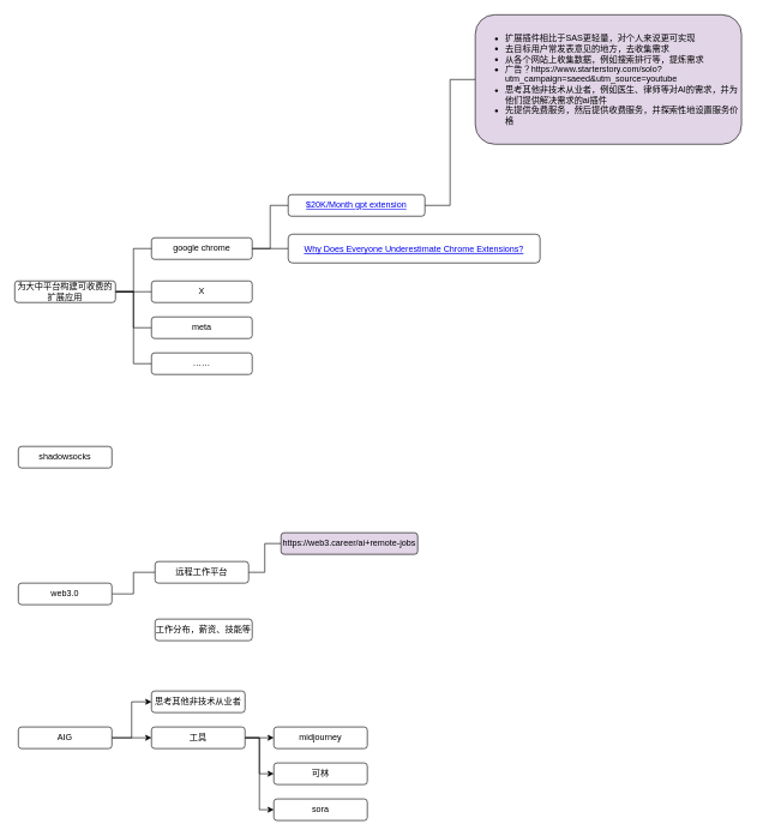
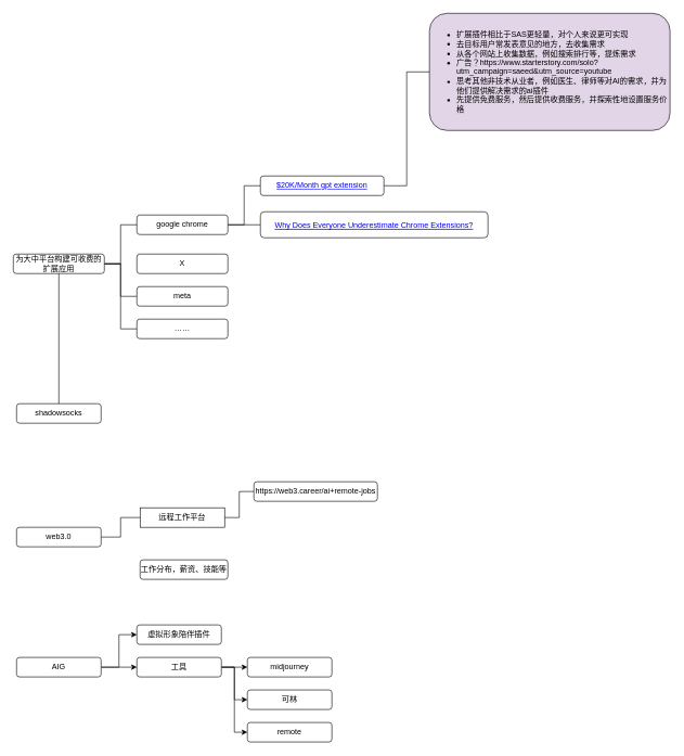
- <mxCell id="8" style="edgeStyle=orthogonalEdgeStyle;rounded=0;orthogonalLoop=1;jettySize=auto;html=1;entryX=0;entryY=0.5;entryDx=0;entryDy=0;endArrow=none;endFill=0;" parent="1" source="11" target="12" edge="1"><mxGeometry relative="1" as="geometry" /></mxCell>
+ <mxCell id="8" style="edgeStyle=orthogonalEdgeStyle;rounded=0;orthogonalLoop=1;jettySize=auto;html=1;endArrow=none;endFill=0;" parent="1" source="11" target="16" edge="1"><mxGeometry relative="1" as="geometry" /></mxCell>
- <mxCell id="21" value="https://web3.career/ai+remote-jobs" style="rounded=1;whiteSpace=wrap;html=1;fillColor=#e1d5e7;" parent="1" vertex="1"><mxGeometry x="390" y="740" width="190" height="30" as="geometry" /></mxCell>
+ <mxCell id="21" value="https://web3.career/ai+remote-jobs" style="rounded=1;whiteSpace=wrap;html=1;" parent="1" vertex="1"><mxGeometry x="390" y="740" width="190" height="30" as="geometry" /></mxCell>
- <mxCell id="20" value="远程工作平台" style="rounded=1;whiteSpace=wrap;html=1;" parent="1" vertex="1"><mxGeometry x="215" y="780" width="130" height="30" as="geometry" /></mxCell>
+ <mxCell id="20" value="远程工作平台" style="whiteSpace=wrap;html=1;rounded=0;" parent="1" vertex="1"><mxGeometry x="215" y="780" width="130" height="30" as="geometry" /></mxCell>
- <mxCell id="27" value="思考其他非技术从业者" style="rounded=1;whiteSpace=wrap;html=1;" vertex="1" parent="1"><mxGeometry x="210" y="960" width="130" height="30" as="geometry" /></mxCell>
+ <mxCell id="27" value="虚拟形象陪伴插件" style="rounded=1;whiteSpace=wrap;html=1;" vertex="1" parent="1"><mxGeometry x="210" y="960" width="130" height="30" as="geometry" /></mxCell>
- <mxCell id="34" value="sora" style="rounded=1;whiteSpace=wrap;html=1;" vertex="1" parent="1"><mxGeometry x="380" y="1110" width="130" height="30" as="geometry" /></mxCell>
+ <mxCell id="34" value="remote" style="rounded=1;whiteSpace=wrap;html=1;" vertex="1" parent="1"><mxGeometry x="380" y="1110" width="130" height="30" as="geometry" /></mxCell>
